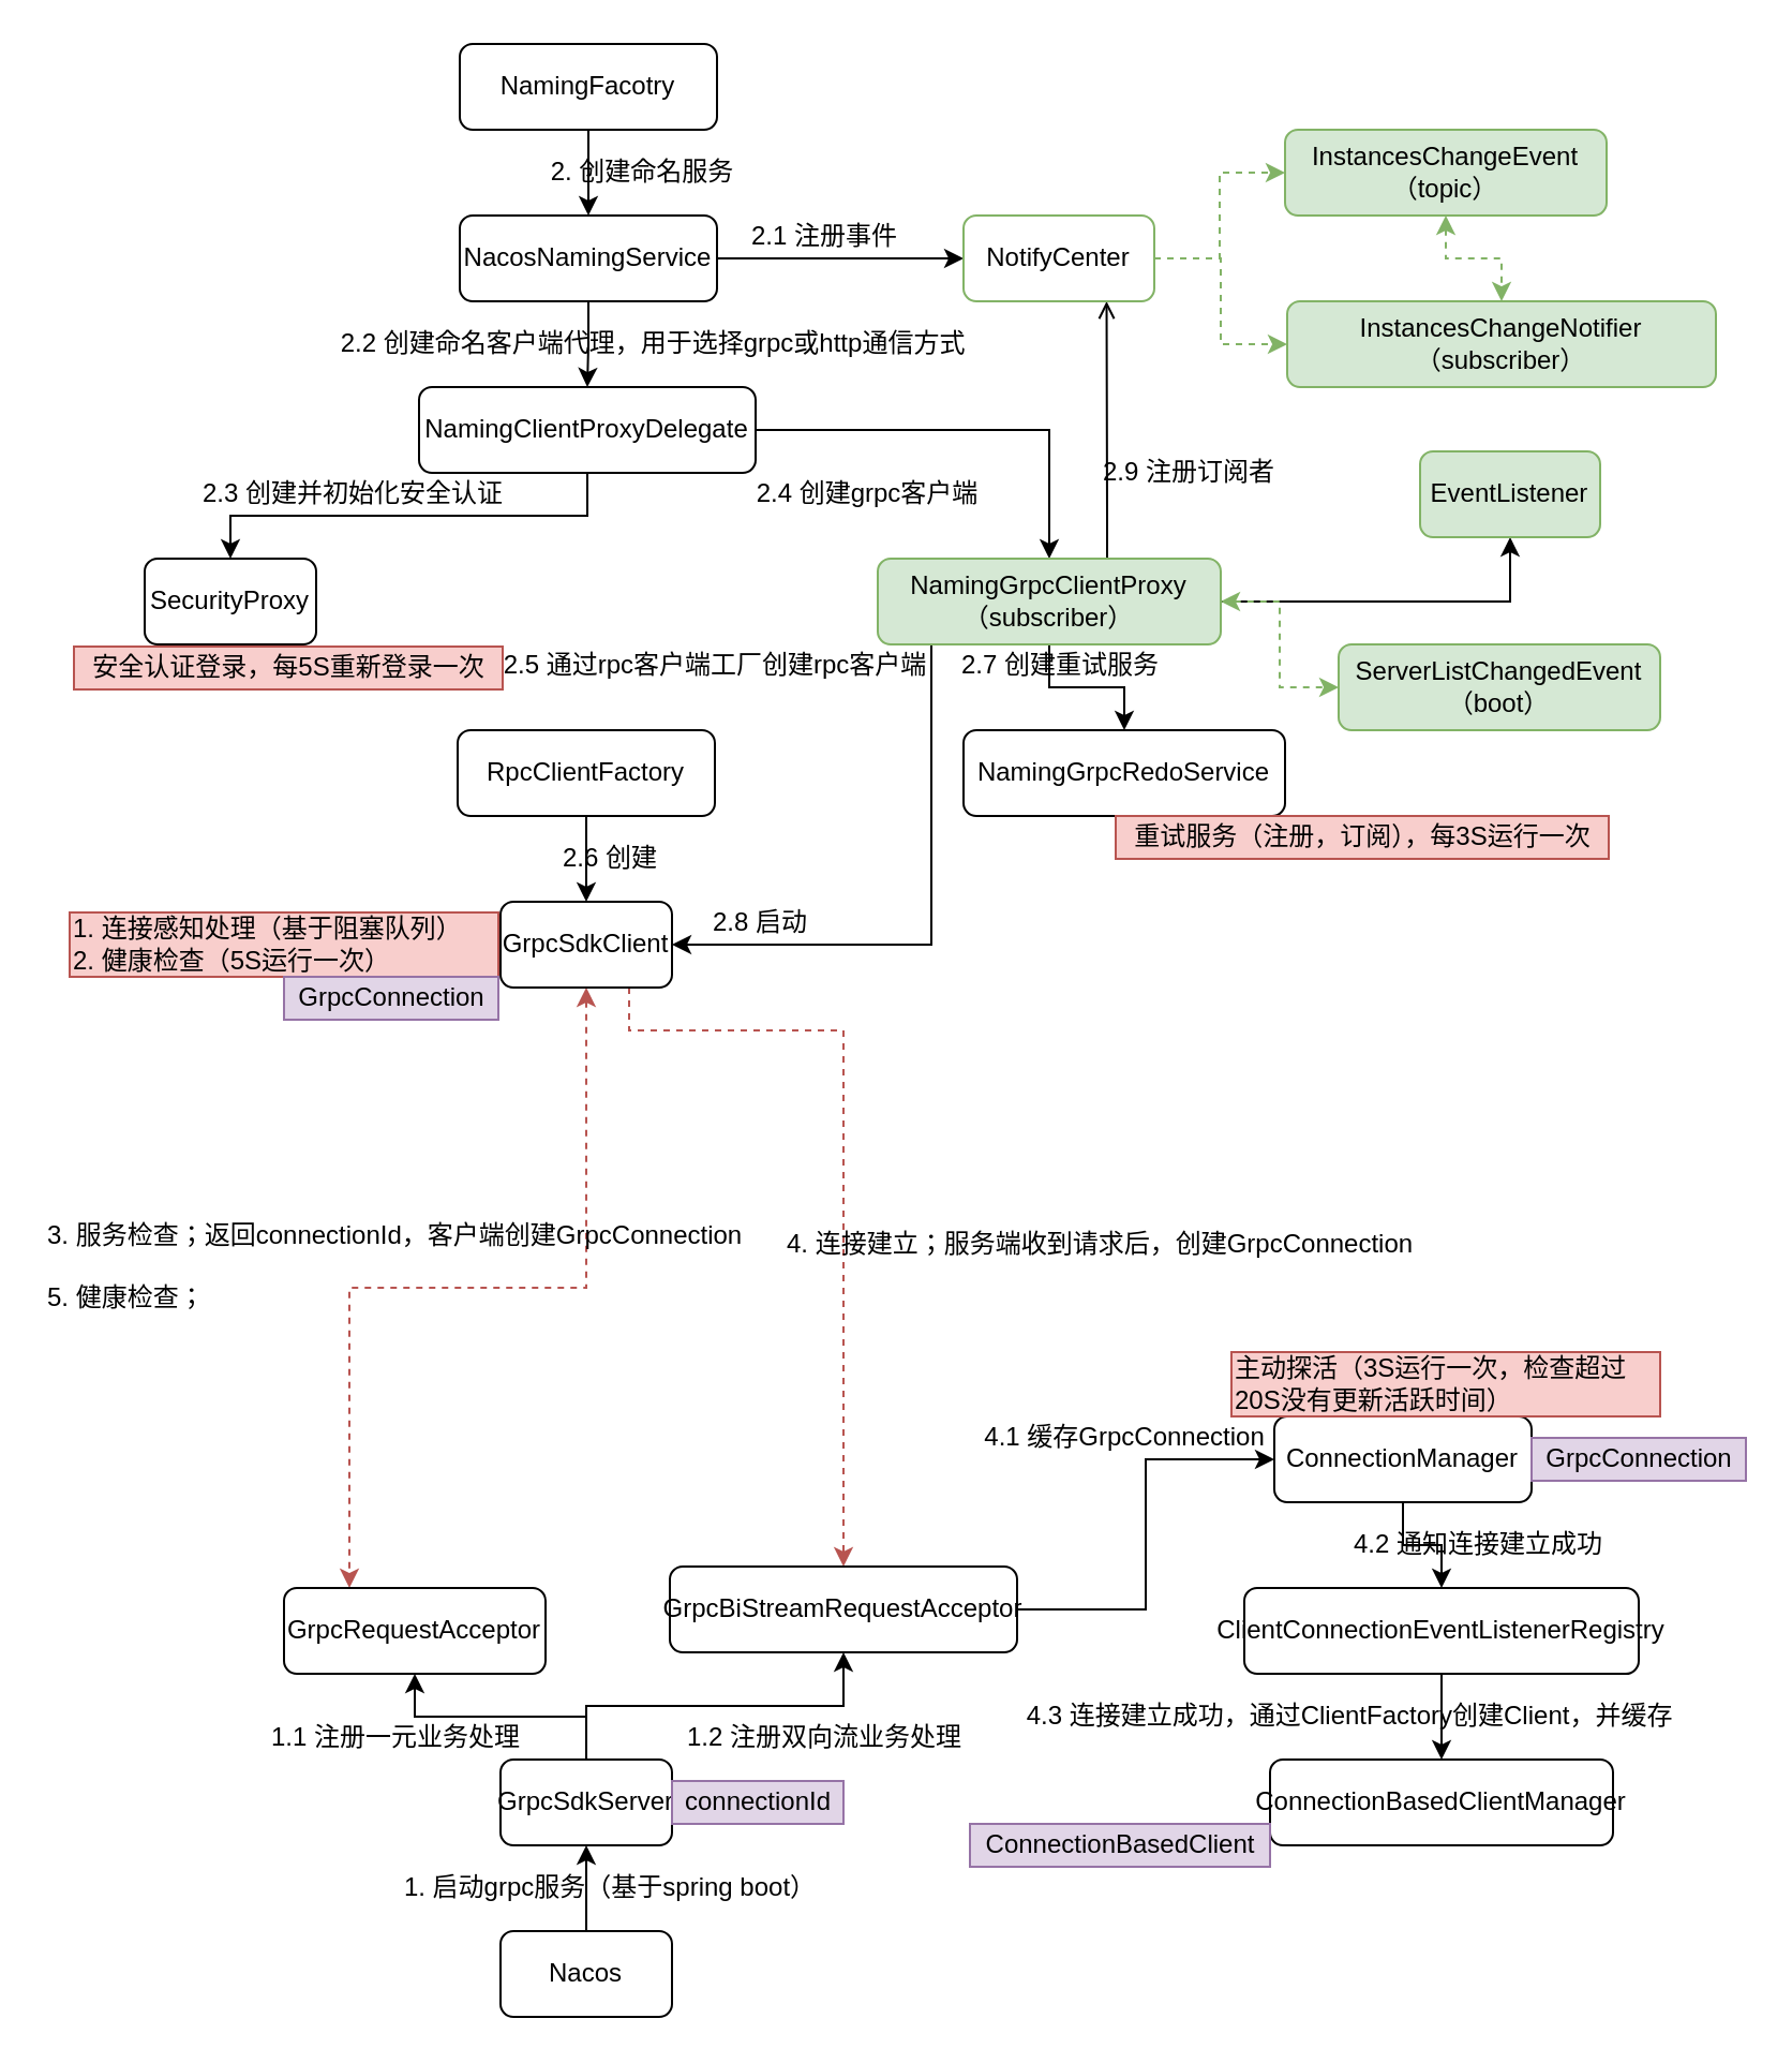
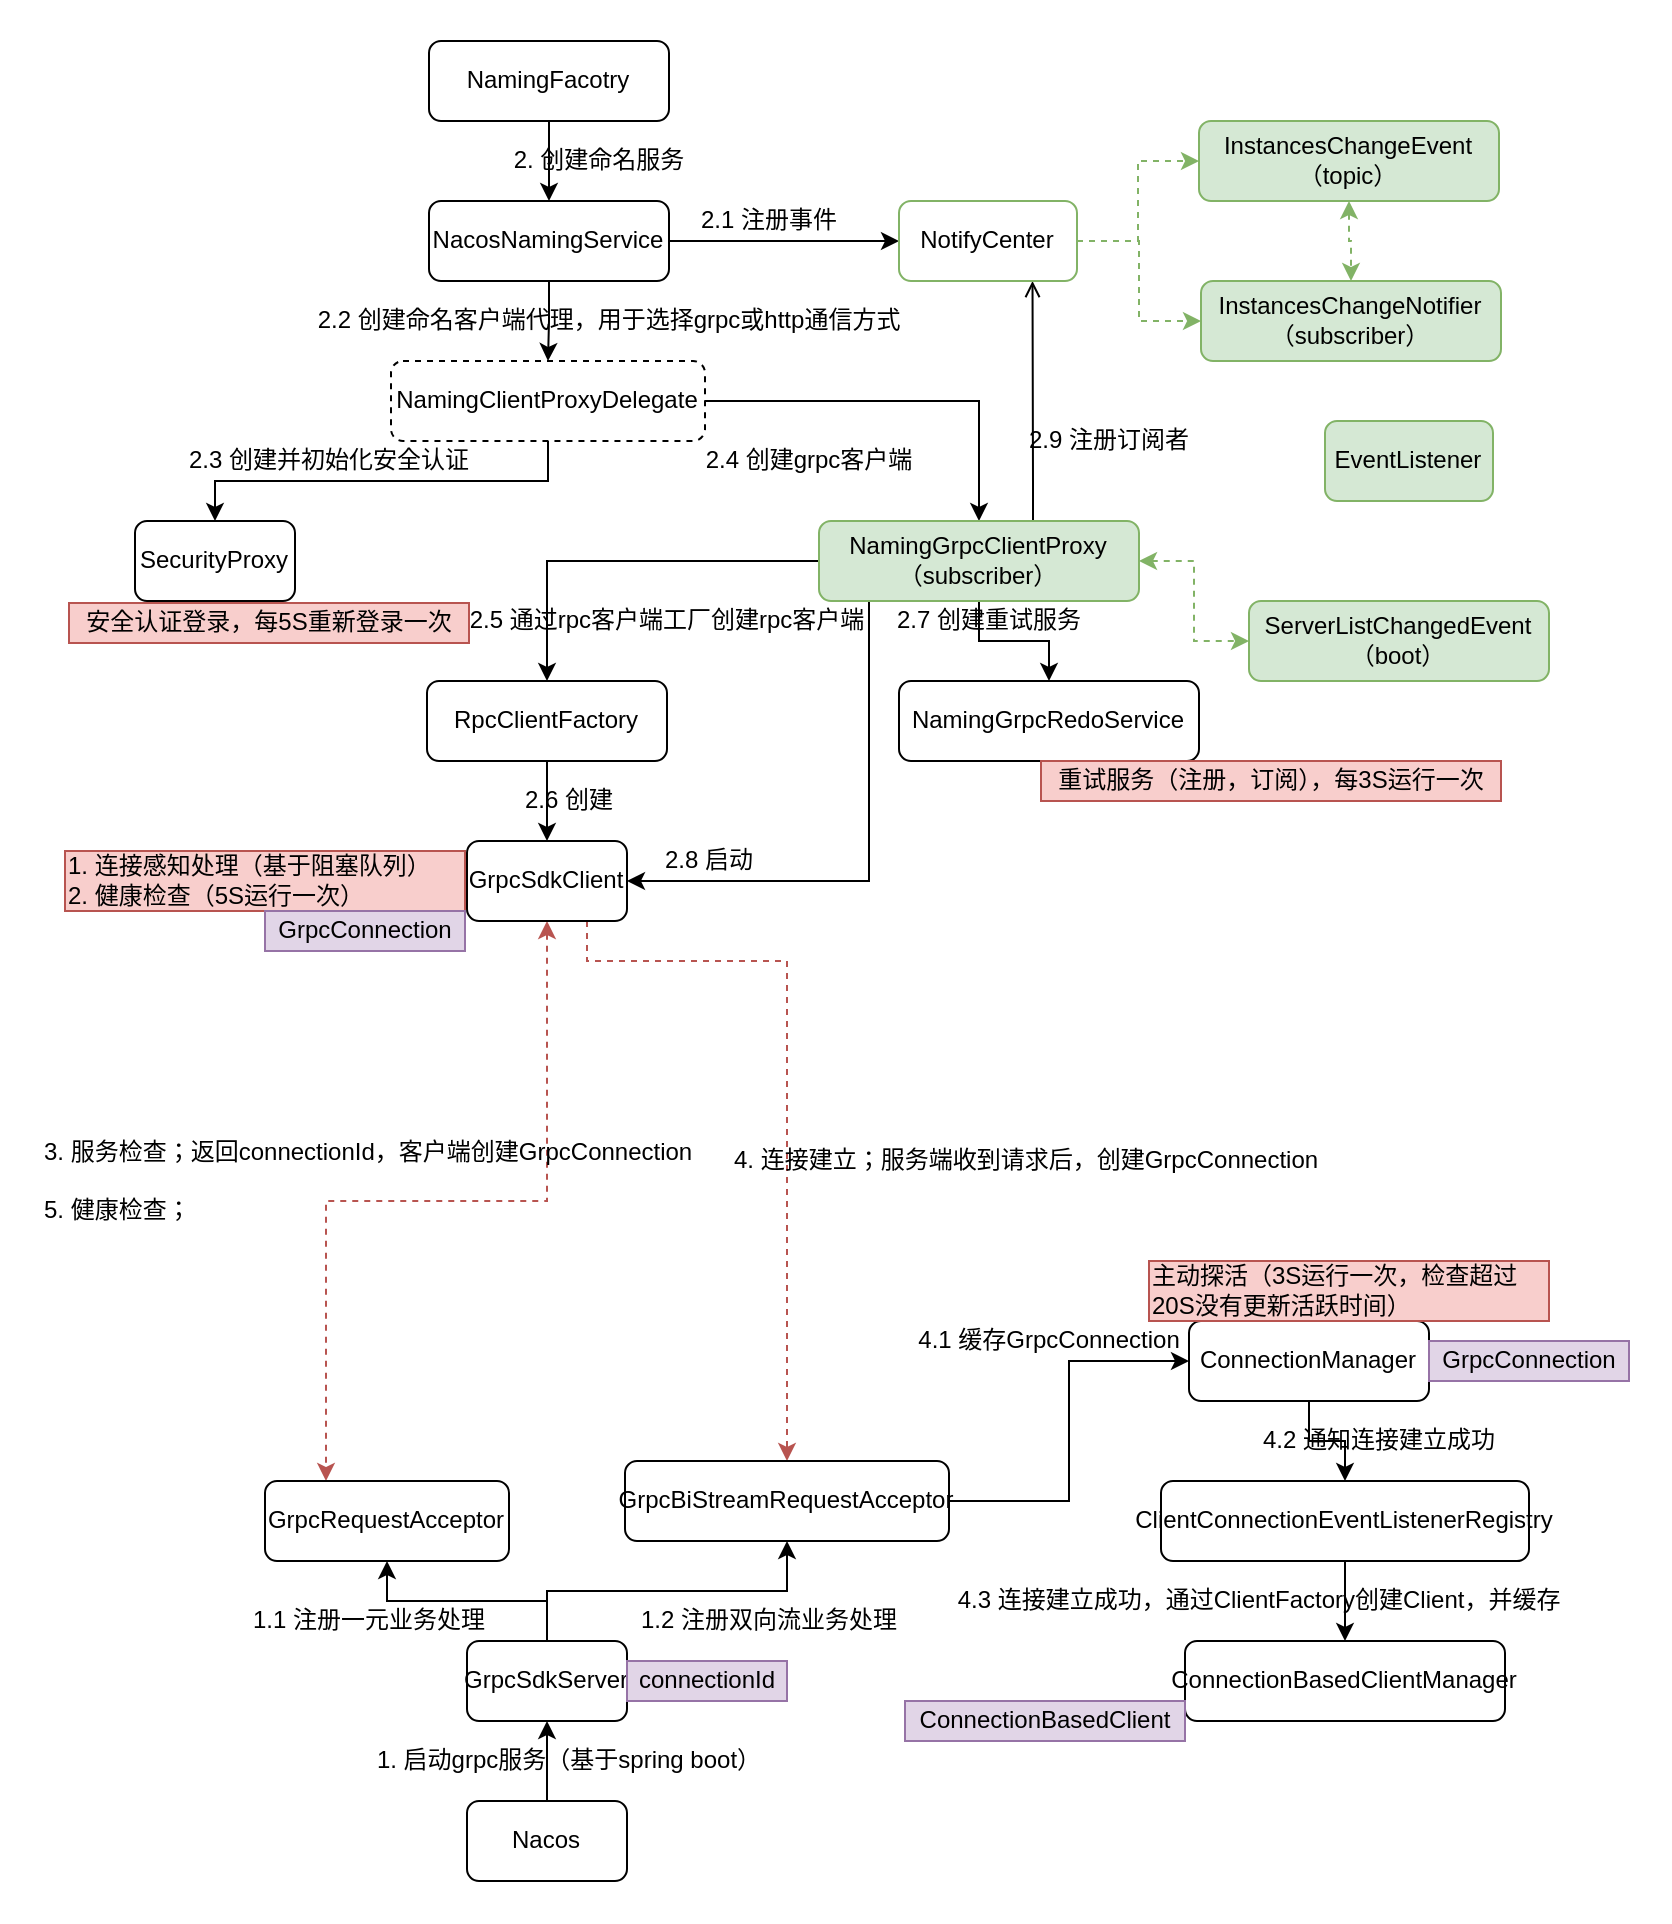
- <mxCell id="65" value="InstancesChangeNotifier&lt;br&gt;（subscriber）" style="rounded=1;whiteSpace=wrap;html=1;fillColor=#d5e8d4;strokeColor=#82b366;" parent="1" vertex="1"><mxGeometry x="600" y="140" width="200" height="40" as="geometry" /></mxCell>
+ <mxCell id="65" value="InstancesChangeNotifier&lt;br&gt;（subscriber）" style="rounded=1;whiteSpace=wrap;html=1;fillColor=#d5e8d4;strokeColor=#82b366;" parent="1" vertex="1"><mxGeometry x="600" y="140" width="150" height="40" as="geometry" /></mxCell>
- <mxCell id="10" value="NamingClientProxyDelegate" style="rounded=1;whiteSpace=wrap;html=1;" parent="1" vertex="1"><mxGeometry x="195" y="180" width="157" height="40" as="geometry" /></mxCell>
+ <mxCell id="10" value="NamingClientProxyDelegate" style="rounded=1;whiteSpace=wrap;html=1;dashed=1;" parent="1" vertex="1"><mxGeometry x="195" y="180" width="157" height="40" as="geometry" /></mxCell>
- <mxCell id="16" style="edgeStyle=orthogonalEdgeStyle;rounded=0;orthogonalLoop=1;jettySize=auto;html=1;" parent="1" source="20" target="66" edge="1"><mxGeometry relative="1" as="geometry" /></mxCell>
+ <mxCell id="16" style="edgeStyle=orthogonalEdgeStyle;rounded=0;orthogonalLoop=1;jettySize=auto;html=1;" parent="1" source="20" target="28" edge="1"><mxGeometry relative="1" as="geometry" /></mxCell>
